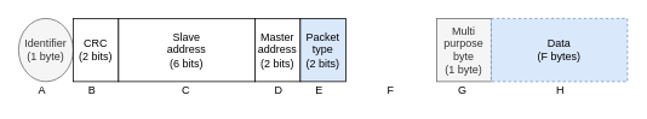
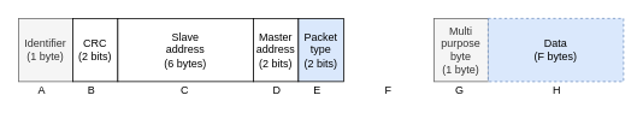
- <mxCell id="2" value="Identifier&lt;br&gt;(1 byte)&lt;br&gt;" style="ellipse;whiteSpace=wrap;html=1;fillColor=#f5f5f5;strokeColor=#666666;fontColor=#333333;glass=0;comic=0;shadow=0;" vertex="1" parent="1"><mxGeometry x="20" y="20" width="60" height="70" as="geometry" /></mxCell>
+ <mxCell id="2" value="Identifier&lt;br&gt;(1 byte)&lt;br&gt;" style="rounded=0;whiteSpace=wrap;html=1;fillColor=#f5f5f5;strokeColor=#666666;fontColor=#333333;glass=0;comic=0;shadow=0;" vertex="1" parent="1"><mxGeometry x="20" y="20" width="60" height="70" as="geometry" /></mxCell>
- <mxCell id="4" value="Slave &lt;br&gt;address&lt;br&gt;(6 bits)&lt;br&gt;" style="rounded=0;whiteSpace=wrap;html=1;" vertex="1" parent="1"><mxGeometry x="130" y="20" width="150" height="70" as="geometry" /></mxCell>
+ <mxCell id="4" value="Slave &lt;br&gt;address&lt;br&gt;(6 bytes)&lt;br&gt;" style="rounded=0;whiteSpace=wrap;html=1;" vertex="1" parent="1"><mxGeometry x="130" y="20" width="150" height="70" as="geometry" /></mxCell>
